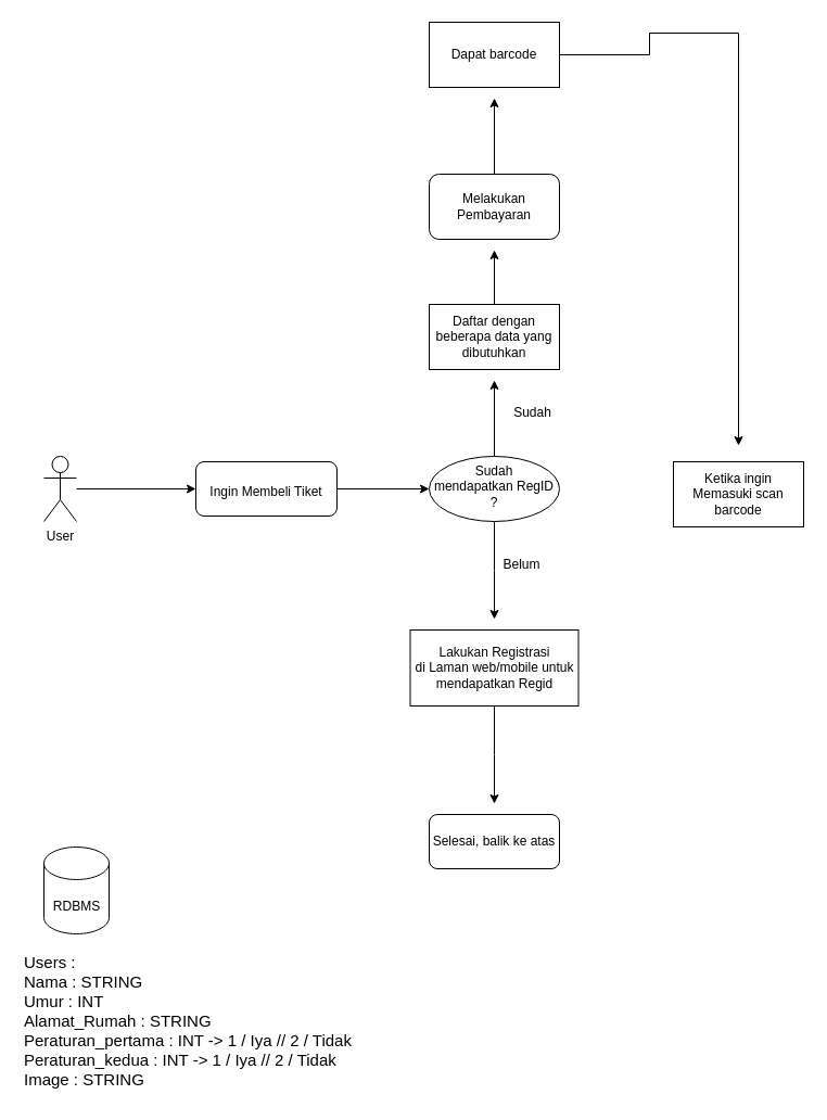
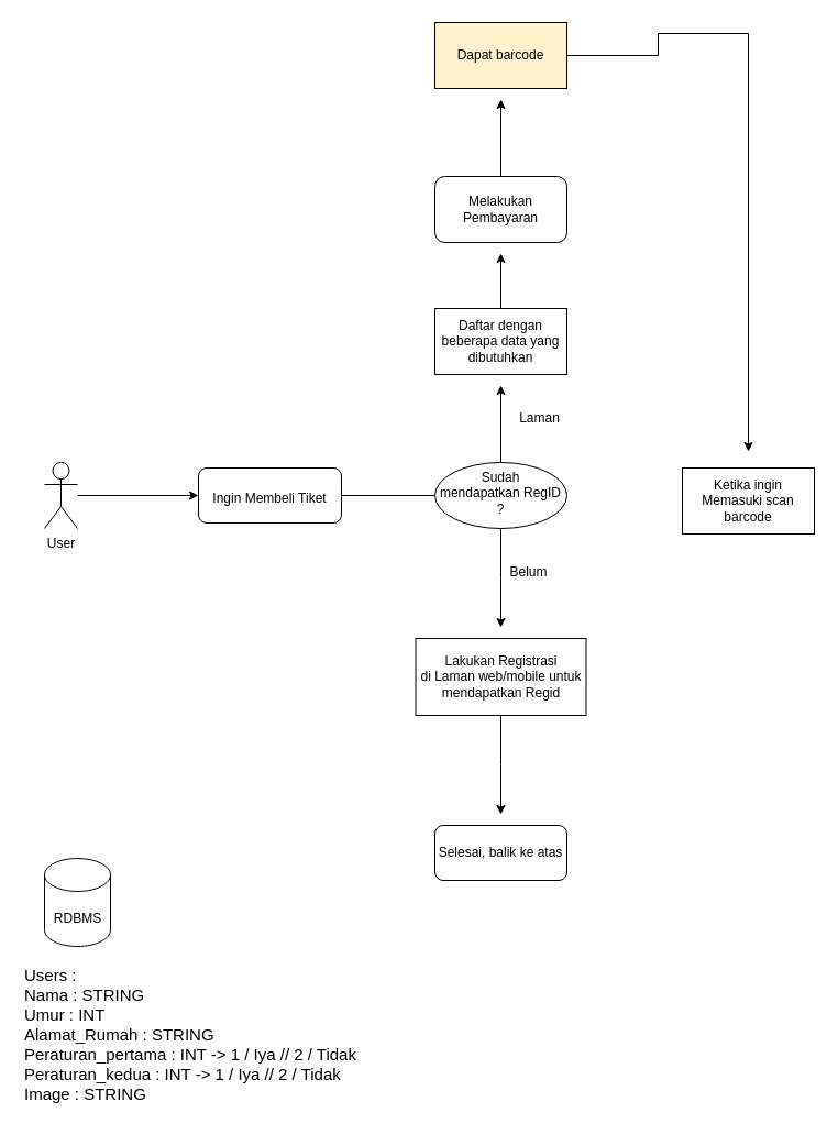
- <mxCell id="19" value="Dapat barcode" style="whiteSpace=wrap;html=1;" vertex="1" parent="1"><mxGeometry x="395" y="20" width="120" height="60" as="geometry" /></mxCell>
+ <mxCell id="19" value="Dapat barcode" style="whiteSpace=wrap;html=1;fillColor=#fff2cc;" vertex="1" parent="1"><mxGeometry x="395" y="20" width="120" height="60" as="geometry" /></mxCell>
- <mxCell id="13" value="&lt;div&gt;Sudah&lt;/div&gt;" style="text;html=1;align=center;verticalAlign=middle;resizable=0;points=[];autosize=1;strokeColor=none;fillColor=none;" vertex="1" parent="1"><mxGeometry x="460" y="365" width="60" height="30" as="geometry" /></mxCell>
+ <mxCell id="13" value="&lt;div&gt;Laman&lt;/div&gt;" style="text;html=1;align=center;verticalAlign=middle;resizable=0;points=[];autosize=1;strokeColor=none;fillColor=none;" vertex="1" parent="1"><mxGeometry x="460" y="365" width="60" height="30" as="geometry" /></mxCell>
- <mxCell id="4" value="" style="edgeStyle=orthogonalEdgeStyle;rounded=0;orthogonalLoop=1;jettySize=auto;html=1;" edge="1" parent="1" source="5" target="8"><mxGeometry relative="1" as="geometry" /></mxCell>
+ <mxCell id="4" value="" style="edgeStyle=orthogonalEdgeStyle;rounded=0;orthogonalLoop=1;jettySize=auto;html=1;endArrow=none;" edge="1" parent="1" source="5" target="8"><mxGeometry relative="1" as="geometry" /></mxCell>
